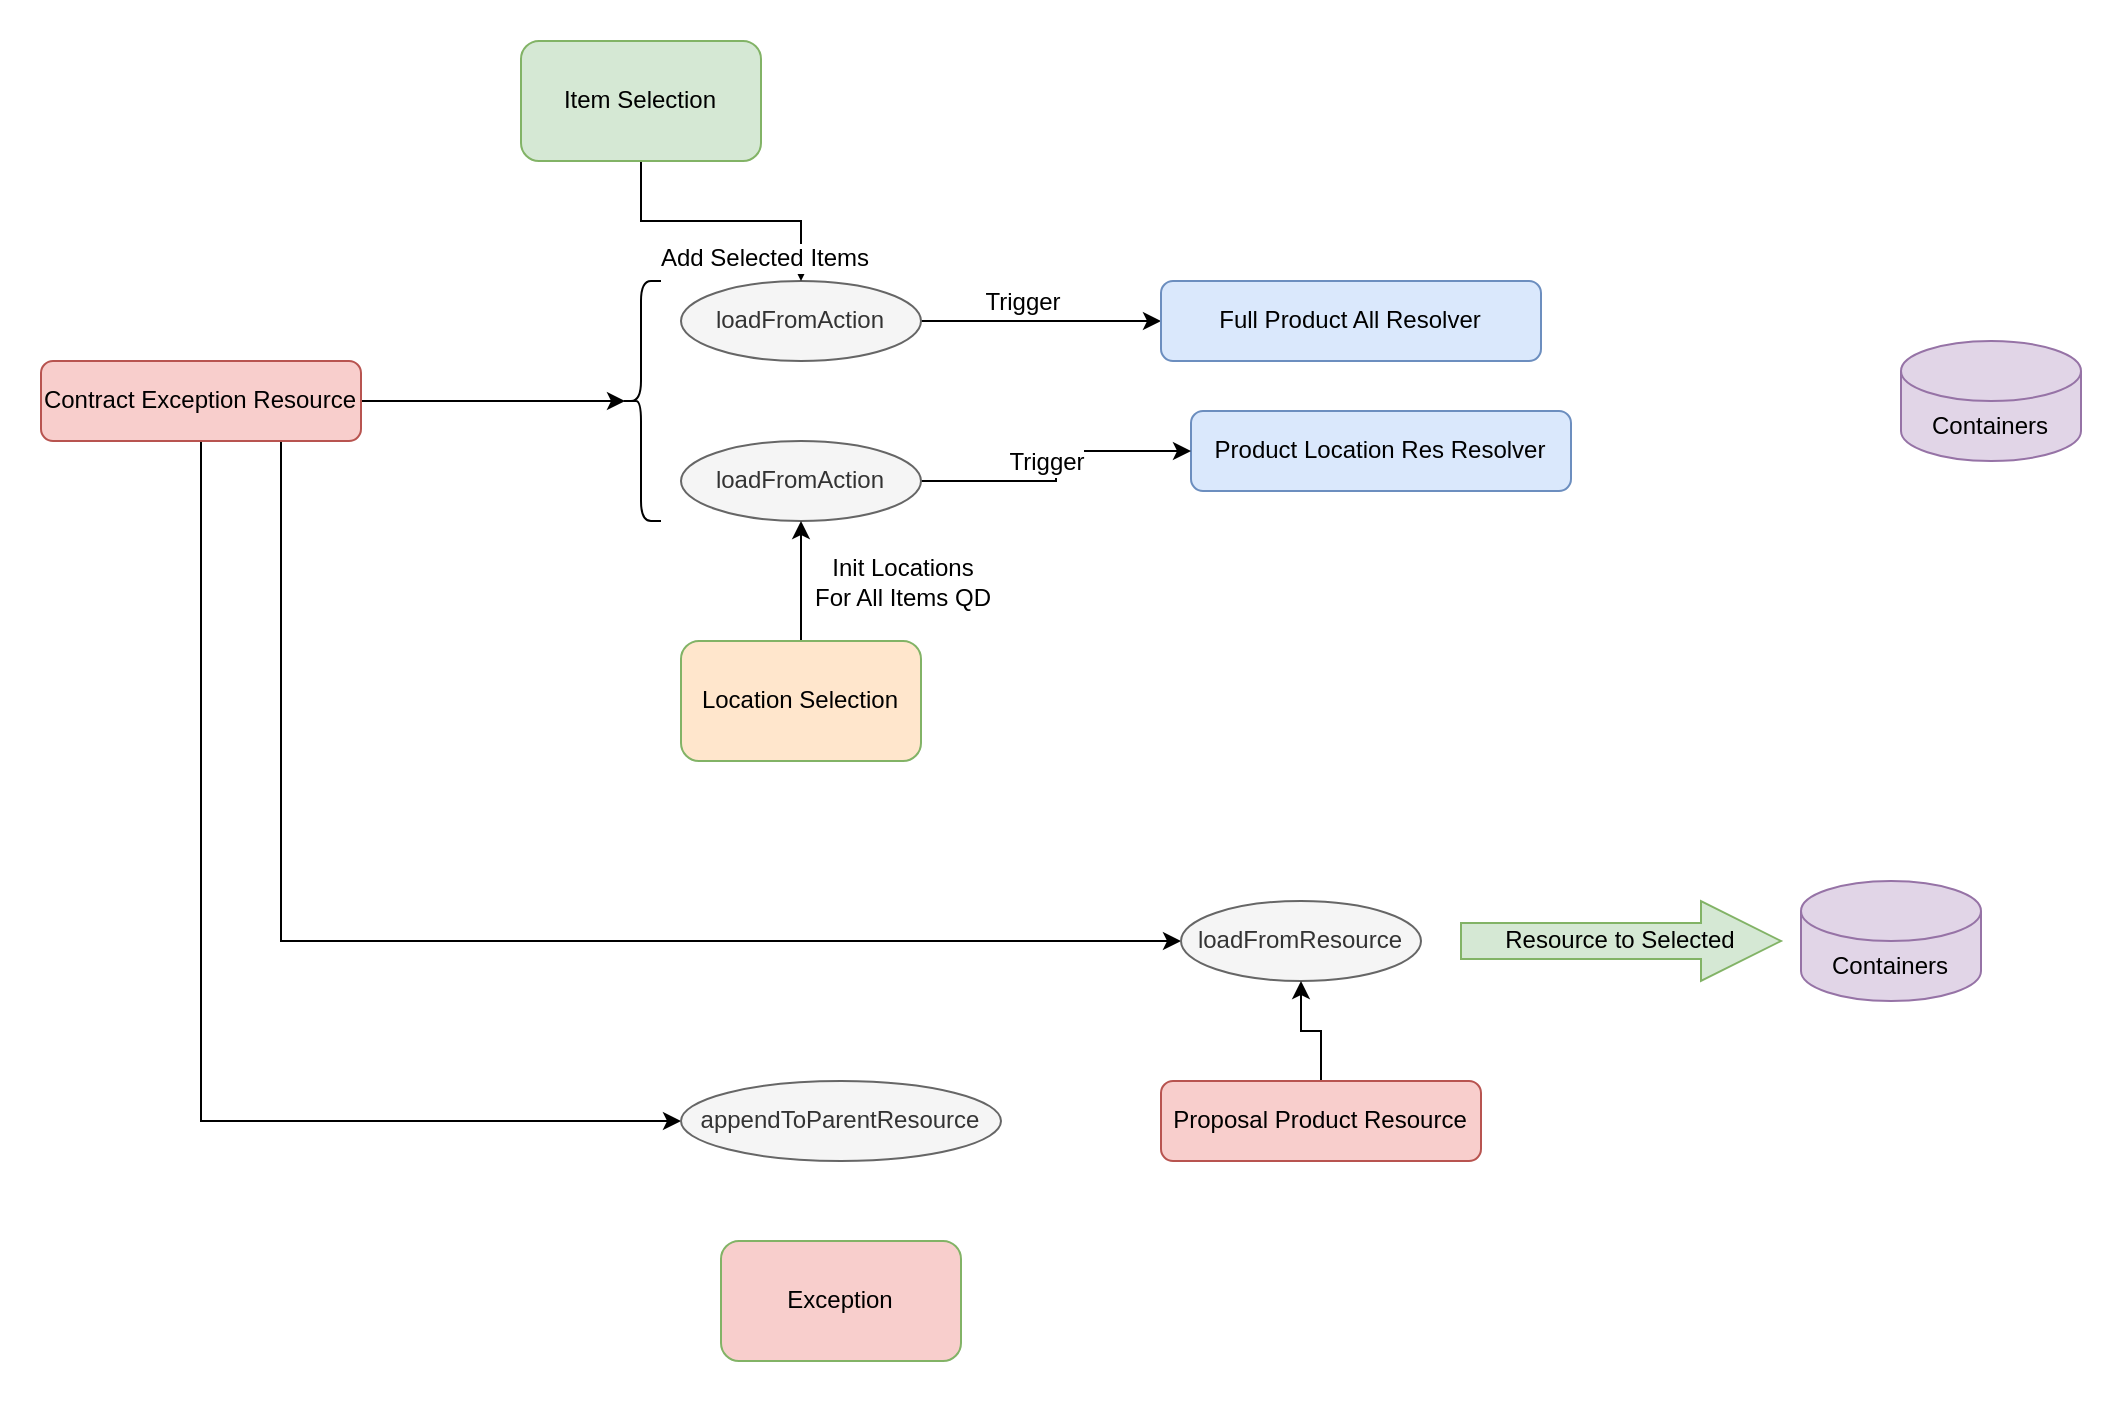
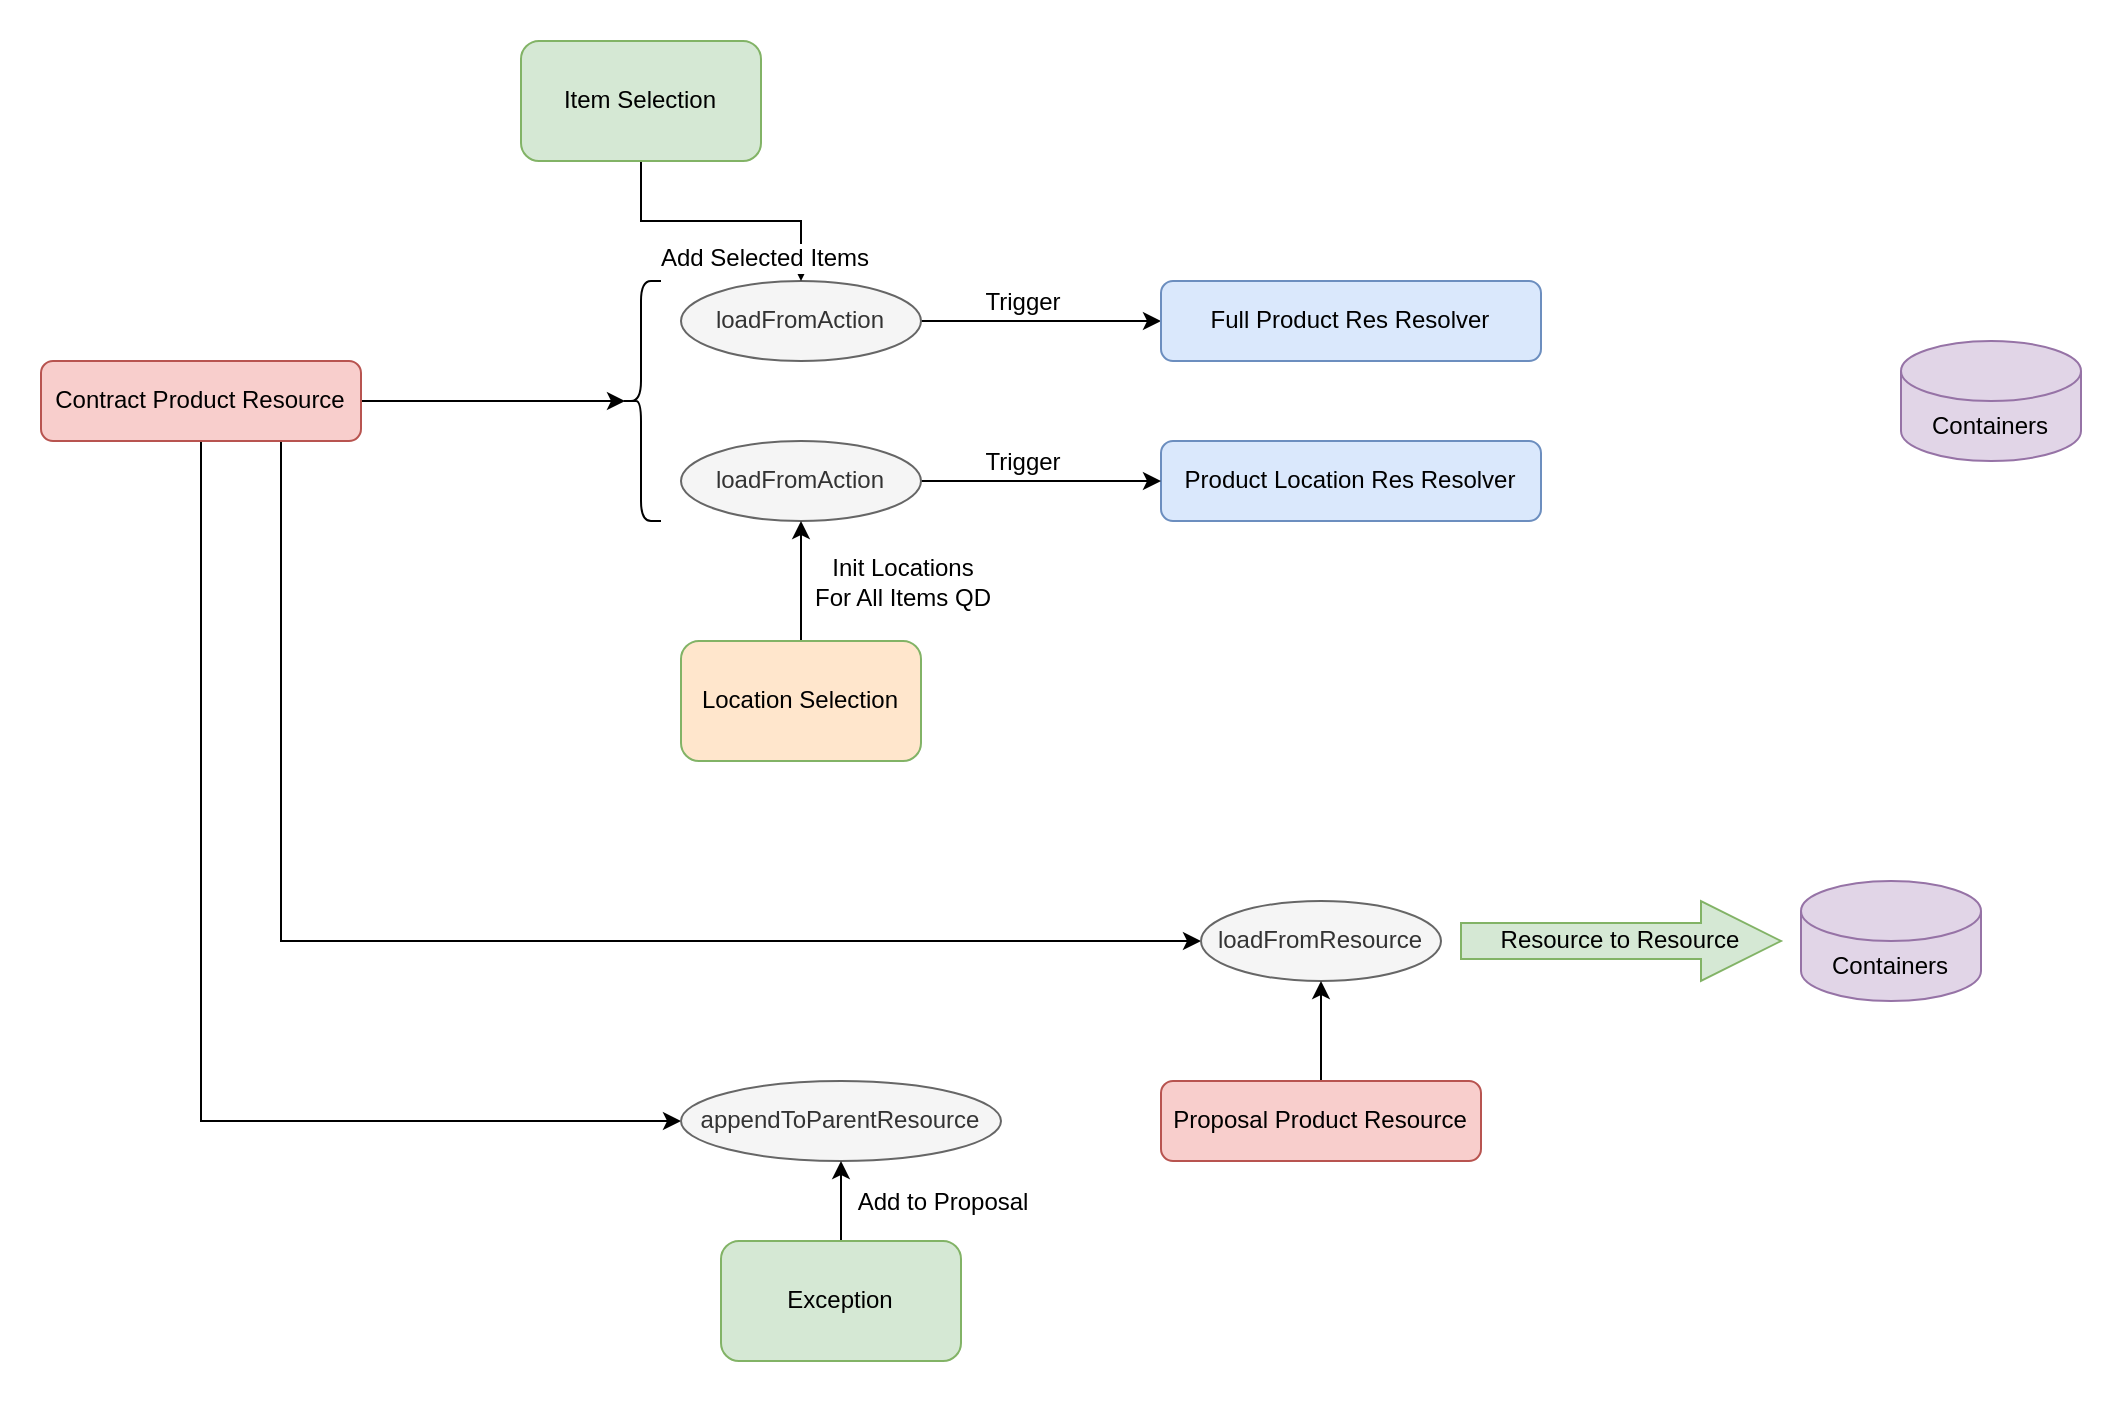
- <mxCell id="10" value="Full Product All Resolver" style="rounded=1;whiteSpace=wrap;html=1;fillColor=#dae8fc;strokeColor=#6c8ebf;" vertex="1" parent="1"><mxGeometry x="580" y="140" width="190" height="40" as="geometry" /></mxCell>
+ <mxCell id="10" value="Full Product Res Resolver" style="rounded=1;whiteSpace=wrap;html=1;fillColor=#dae8fc;strokeColor=#6c8ebf;" vertex="1" parent="1"><mxGeometry x="580" y="140" width="190" height="40" as="geometry" /></mxCell>
- <mxCell id="5" value="Contract Exception Resource" style="rounded=1;whiteSpace=wrap;html=1;fillColor=#f8cecc;strokeColor=#b85450;" vertex="1" parent="1"><mxGeometry x="20" y="180" width="160" height="40" as="geometry" /></mxCell>
+ <mxCell id="5" value="Contract Product Resource" style="rounded=1;whiteSpace=wrap;html=1;fillColor=#f8cecc;strokeColor=#b85450;" vertex="1" parent="1"><mxGeometry x="20" y="180" width="160" height="40" as="geometry" /></mxCell>
- <mxCell id="11" value="Product Location Res Resolver" style="rounded=1;whiteSpace=wrap;html=1;fillColor=#dae8fc;strokeColor=#6c8ebf;" vertex="1" parent="1"><mxGeometry x="595" y="205" width="190" height="40" as="geometry" /></mxCell>
+ <mxCell id="11" value="Product Location Res Resolver" style="rounded=1;whiteSpace=wrap;html=1;fillColor=#dae8fc;strokeColor=#6c8ebf;" vertex="1" parent="1"><mxGeometry x="580" y="220" width="190" height="40" as="geometry" /></mxCell>
- <mxCell id="9" value="loadFromResource" style="ellipse;whiteSpace=wrap;html=1;fillColor=#f5f5f5;strokeColor=#666666;fontColor=#333333;" vertex="1" parent="1"><mxGeometry x="590" y="450" width="120" height="40" as="geometry" /></mxCell>
+ <mxCell id="9" value="loadFromResource" style="ellipse;whiteSpace=wrap;html=1;fillColor=#f5f5f5;strokeColor=#666666;fontColor=#333333;" vertex="1" parent="1"><mxGeometry x="600" y="450" width="120" height="40" as="geometry" /></mxCell>
- <mxCell id="27" value="Resource to Selected" style="shape=singleArrow;whiteSpace=wrap;html=1;fillColor=#d5e8d4;strokeColor=#82b366;arrowWidth=0.45;arrowSize=0.25;" vertex="1" parent="1"><mxGeometry x="730" y="450" width="160" height="40" as="geometry" /></mxCell>
+ <mxCell id="27" value="Resource to Resource" style="shape=singleArrow;whiteSpace=wrap;html=1;fillColor=#d5e8d4;strokeColor=#82b366;arrowWidth=0.45;arrowSize=0.25;" vertex="1" parent="1"><mxGeometry x="730" y="450" width="160" height="40" as="geometry" /></mxCell>
+ <mxCell id="29" style="edgeStyle=orthogonalEdgeStyle;rounded=0;orthogonalLoop=1;jettySize=auto;html=1;entryX=0.5;entryY=1;entryDx=0;entryDy=0;fontSize=12;" edge="1" parent="1" source="31" target="28"><mxGeometry relative="1" as="geometry" /></mxCell>
+ <mxCell id="30" value="Add to Proposal" style="edgeLabel;html=1;align=center;verticalAlign=middle;resizable=0;points=[];fontSize=12;" vertex="1" connectable="0" parent="29"><mxGeometry x="0.267" y="-1" relative="1" as="geometry"><mxPoint x="49" y="5" as="offset" /></mxGeometry></mxCell>
- <mxCell id="31" value="Exception" style="rounded=1;whiteSpace=wrap;html=1;fontSize=12;fillColor=#f8cecc;strokeColor=#82b366;" vertex="1" parent="1"><mxGeometry x="360" y="620" width="120" height="60" as="geometry" /></mxCell>
+ <mxCell id="31" value="Exception" style="rounded=1;whiteSpace=wrap;html=1;fontSize=12;fillColor=#d5e8d4;strokeColor=#82b366;" vertex="1" parent="1"><mxGeometry x="360" y="620" width="120" height="60" as="geometry" /></mxCell>
